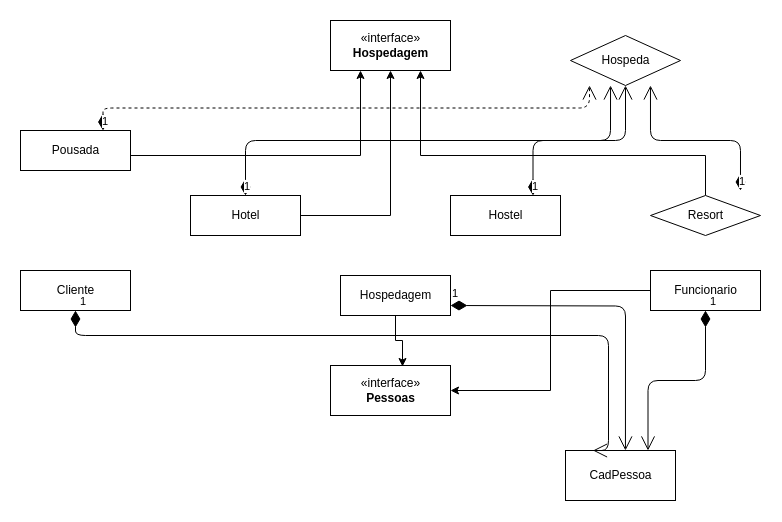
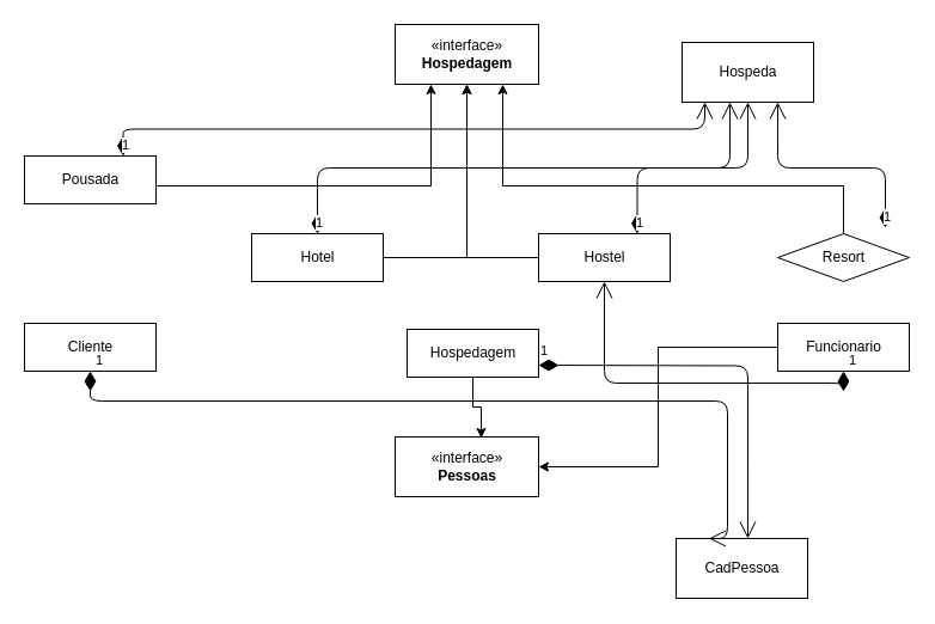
- <mxCell id="17" value="Hospeda" style="rhombus;html=1;" parent="1" vertex="1"><mxGeometry x="570" y="35" width="110" height="50" as="geometry" /></mxCell>
+ <mxCell id="17" value="Hospeda" style="html=1;" parent="1" vertex="1"><mxGeometry x="570" y="35" width="110" height="50" as="geometry" /></mxCell>
- <mxCell id="18" value="1" style="endArrow=open;html=1;endSize=12;startArrow=diamondThin;startSize=14;startFill=1;edgeStyle=orthogonalEdgeStyle;align=left;verticalAlign=bottom;exitX=0.75;exitY=0;exitDx=0;exitDy=0;entryX=0.173;entryY=1;entryDx=0;entryDy=0;entryPerimeter=0;dashed=1;" parent="1" source="6" target="17" edge="1"><mxGeometry x="-1" y="3" relative="1" as="geometry"><mxPoint x="310" y="255" as="sourcePoint" /><mxPoint x="470" y="255" as="targetPoint" /></mxGeometry></mxCell>
+ <mxCell id="18" value="1" style="endArrow=open;html=1;endSize=12;startArrow=diamondThin;startSize=14;startFill=1;edgeStyle=orthogonalEdgeStyle;align=left;verticalAlign=bottom;exitX=0.75;exitY=0;exitDx=0;exitDy=0;entryX=0.173;entryY=1;entryDx=0;entryDy=0;entryPerimeter=0;" parent="1" source="6" target="17" edge="1"><mxGeometry x="-1" y="3" relative="1" as="geometry"><mxPoint x="310" y="255" as="sourcePoint" /><mxPoint x="470" y="255" as="targetPoint" /></mxGeometry></mxCell>
- <mxCell id="3" value="Hotel" style="html=1;" parent="1" vertex="1"><mxGeometry x="190" y="195" width="110" height="40" as="geometry" /></mxCell>
+ <mxCell id="3" value="Hotel" style="html=1;" parent="1" vertex="1"><mxGeometry x="210" y="195" width="110" height="40" as="geometry" /></mxCell>
+ <mxCell id="9" style="edgeStyle=orthogonalEdgeStyle;rounded=0;orthogonalLoop=1;jettySize=auto;html=1;entryX=0.5;entryY=1;entryDx=0;entryDy=0;" parent="1" source="10" target="4" edge="1"><mxGeometry relative="1" as="geometry"><Array as="points"><mxPoint x="390" y="215" /></Array></mxGeometry></mxCell>
- <mxCell id="25" value="1" style="endArrow=open;html=1;endSize=12;startArrow=diamondThin;startSize=14;startFill=1;edgeStyle=orthogonalEdgeStyle;align=left;verticalAlign=bottom;exitX=0.5;exitY=1;exitDx=0;exitDy=0;entryX=0.75;entryY=0;entryDx=0;entryDy=0;" parent="1" source="14" target="22" edge="1"><mxGeometry x="-1" y="3" relative="1" as="geometry"><mxPoint x="405" y="285" as="sourcePoint" /><mxPoint x="660" y="435" as="targetPoint" /></mxGeometry></mxCell>
+ <mxCell id="25" value="1" style="endArrow=open;html=1;endSize=12;startArrow=diamondThin;startSize=14;startFill=1;edgeStyle=orthogonalEdgeStyle;align=left;verticalAlign=bottom;exitX=0.5;exitY=1;exitDx=0;exitDy=0;" parent="1" source="14" target="10" edge="1"><mxGeometry x="-1" y="3" relative="1" as="geometry"><mxPoint x="405" y="285" as="sourcePoint" /><mxPoint x="660" y="435" as="targetPoint" /></mxGeometry></mxCell>
